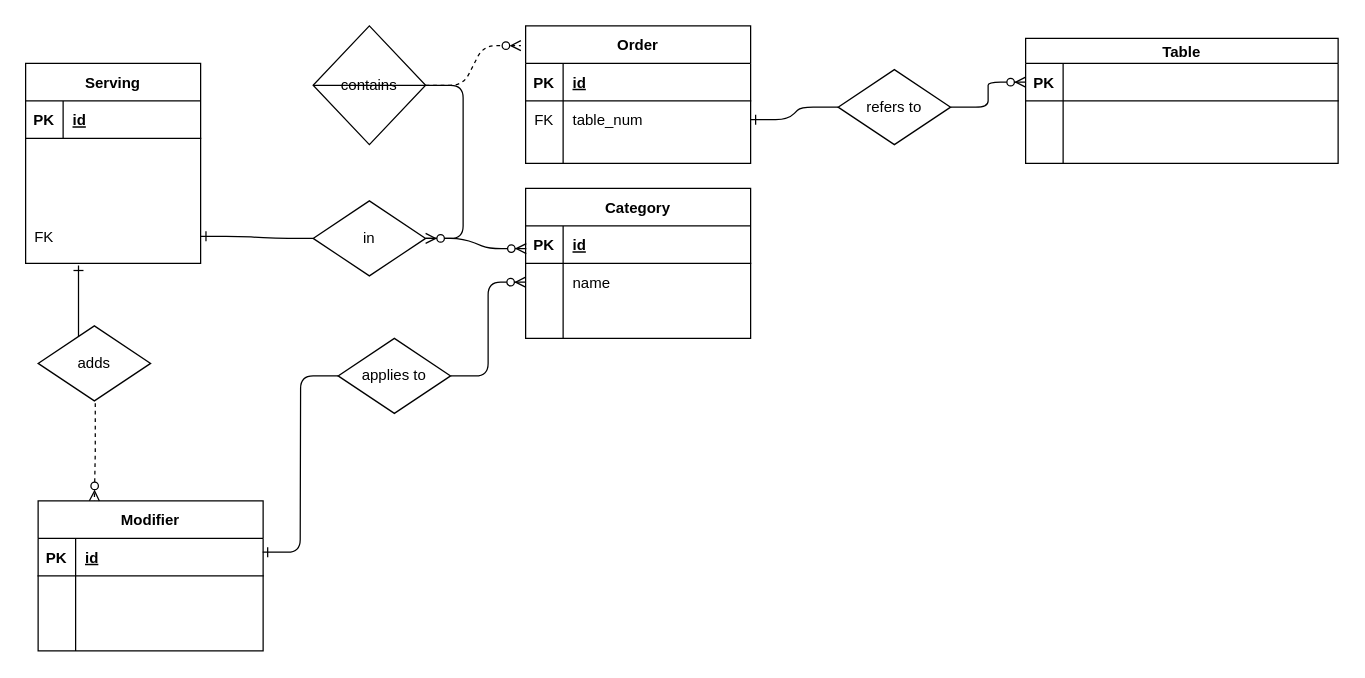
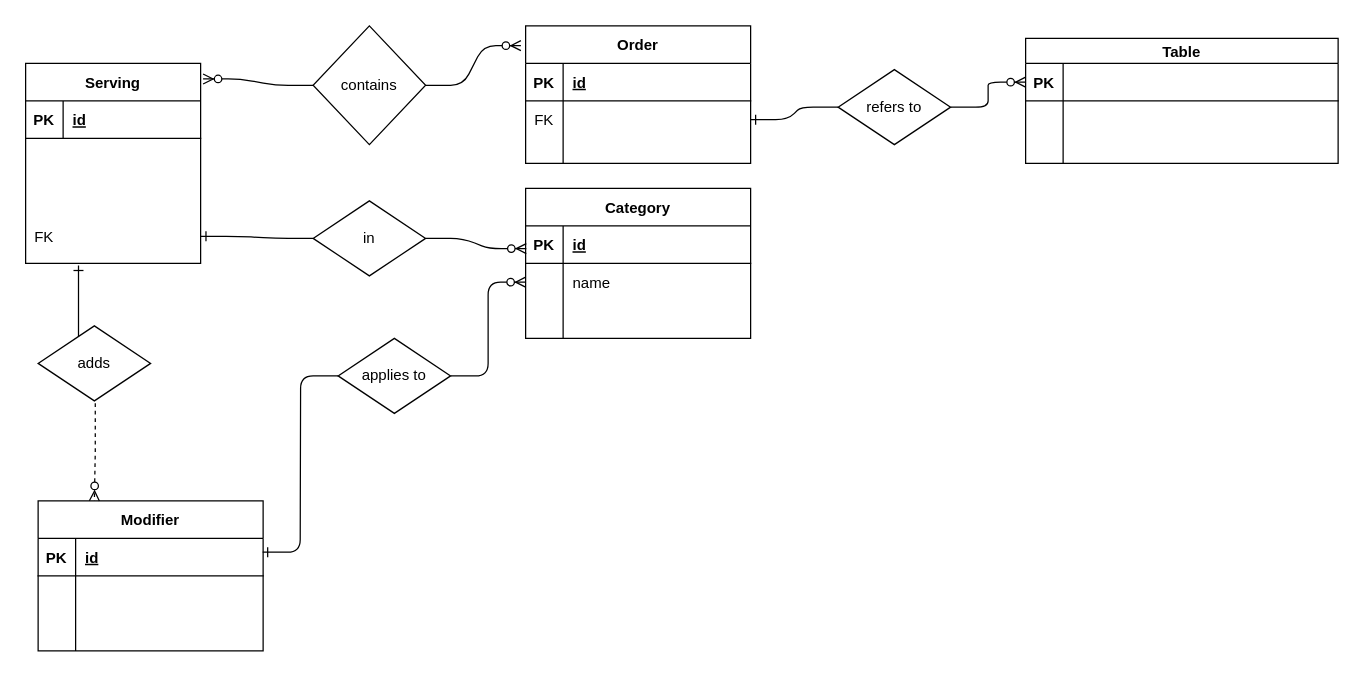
- <mxCell id="2" value="" style="edgeStyle=entityRelationEdgeStyle;endArrow=ERzeroToMany;startArrow=none;endFill=1;startFill=0;entryX=-0.021;entryY=0.144;entryDx=0;entryDy=0;entryPerimeter=0;dashed=1;" parent="1" source="30" target="3" edge="1"><mxGeometry width="100" height="100" relative="1" as="geometry"><mxPoint x="390" y="760" as="sourcePoint" /><mxPoint x="490" y="660" as="targetPoint" /></mxGeometry></mxCell>
+ <mxCell id="2" value="" style="edgeStyle=entityRelationEdgeStyle;endArrow=ERzeroToMany;startArrow=none;endFill=1;startFill=0;entryX=-0.021;entryY=0.144;entryDx=0;entryDy=0;entryPerimeter=0;" parent="1" source="30" target="3" edge="1"><mxGeometry width="100" height="100" relative="1" as="geometry"><mxPoint x="390" y="760" as="sourcePoint" /><mxPoint x="490" y="660" as="targetPoint" /></mxGeometry></mxCell>
- <mxCell id="9" value="table_num" style="shape=partialRectangle;overflow=hidden;connectable=0;fillColor=none;top=0;left=0;bottom=0;right=0;align=left;spacingLeft=6;" parent="7" vertex="1"><mxGeometry x="30" width="150" height="30" as="geometry"><mxRectangle width="150" height="30" as="alternateBounds" /></mxGeometry></mxCell>
- <mxCell id="45" value="" style="edgeStyle=entityRelationEdgeStyle;endArrow=ERzeroToMany;startArrow=none;endFill=1;startFill=0;exitX=0;exitY=0.5;exitDx=0;exitDy=0;" edge="1" parent="1" source="30" target="31"><mxGeometry width="100" height="100" relative="1" as="geometry"><mxPoint x="180" y="140" as="sourcePoint" /><mxPoint x="280" y="140" as="targetPoint" /></mxGeometry></mxCell>
+ <mxCell id="45" value="" style="edgeStyle=entityRelationEdgeStyle;endArrow=ERzeroToMany;startArrow=none;endFill=1;startFill=0;exitX=0;exitY=0.5;exitDx=0;exitDy=0;entryX=1.014;entryY=0.078;entryDx=0;entryDy=0;entryPerimeter=0;" edge="1" parent="1" source="30" target="13"><mxGeometry width="100" height="100" relative="1" as="geometry"><mxPoint x="180" y="140" as="sourcePoint" /><mxPoint x="280" y="140" as="targetPoint" /></mxGeometry></mxCell>
